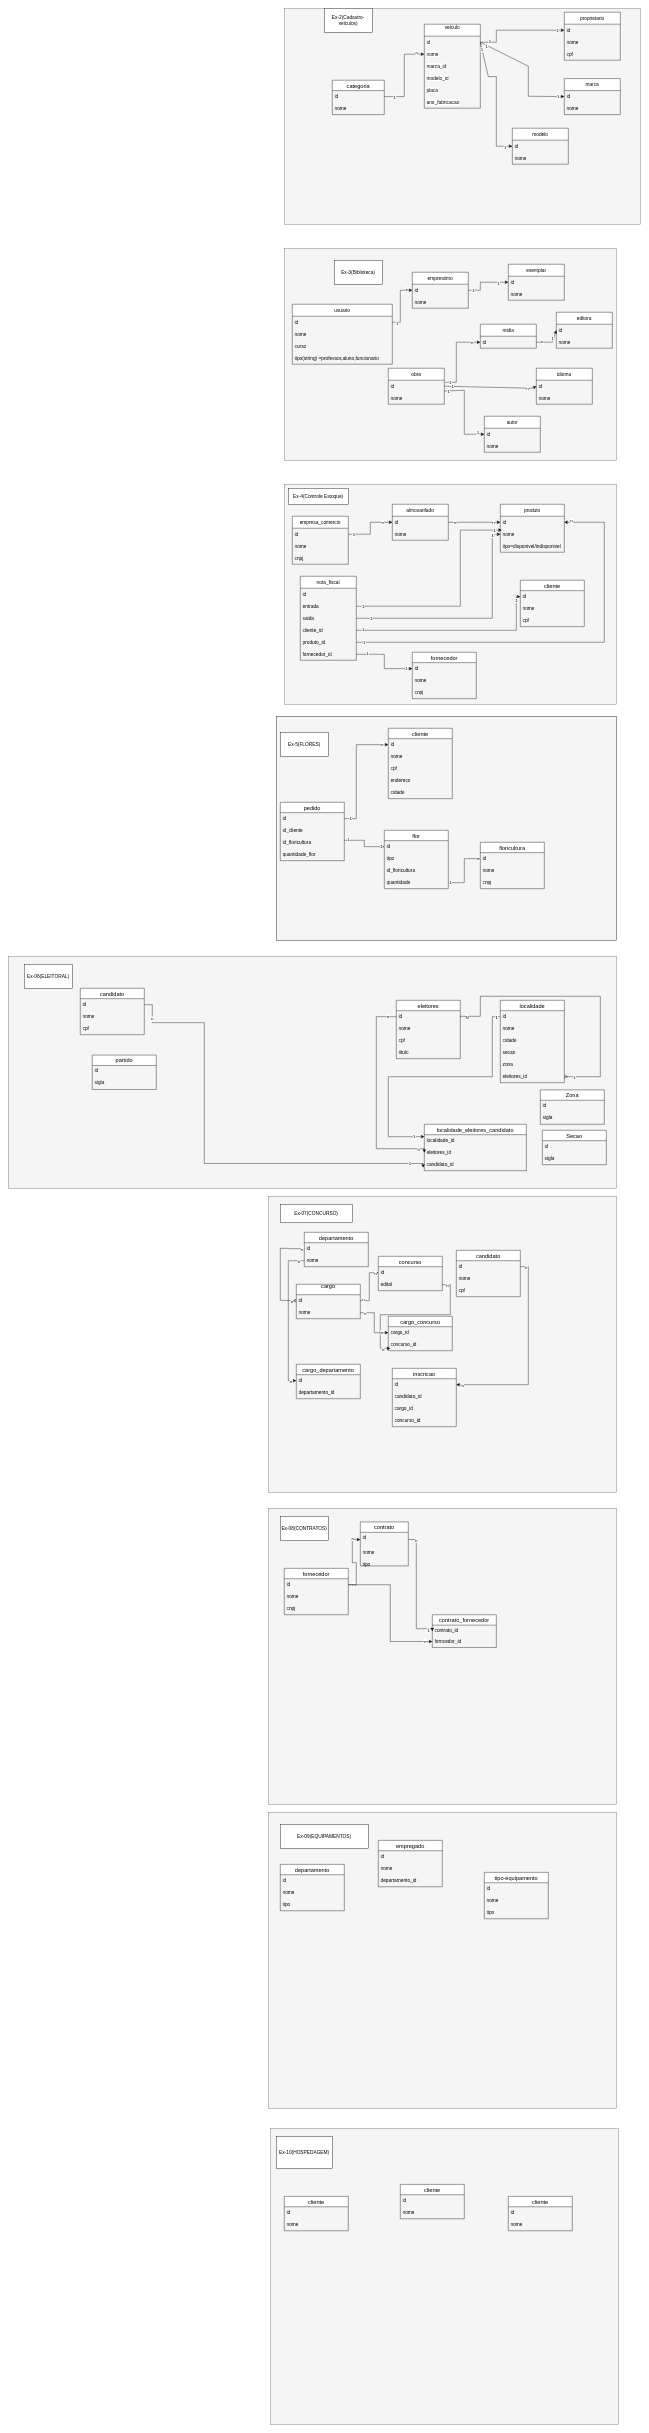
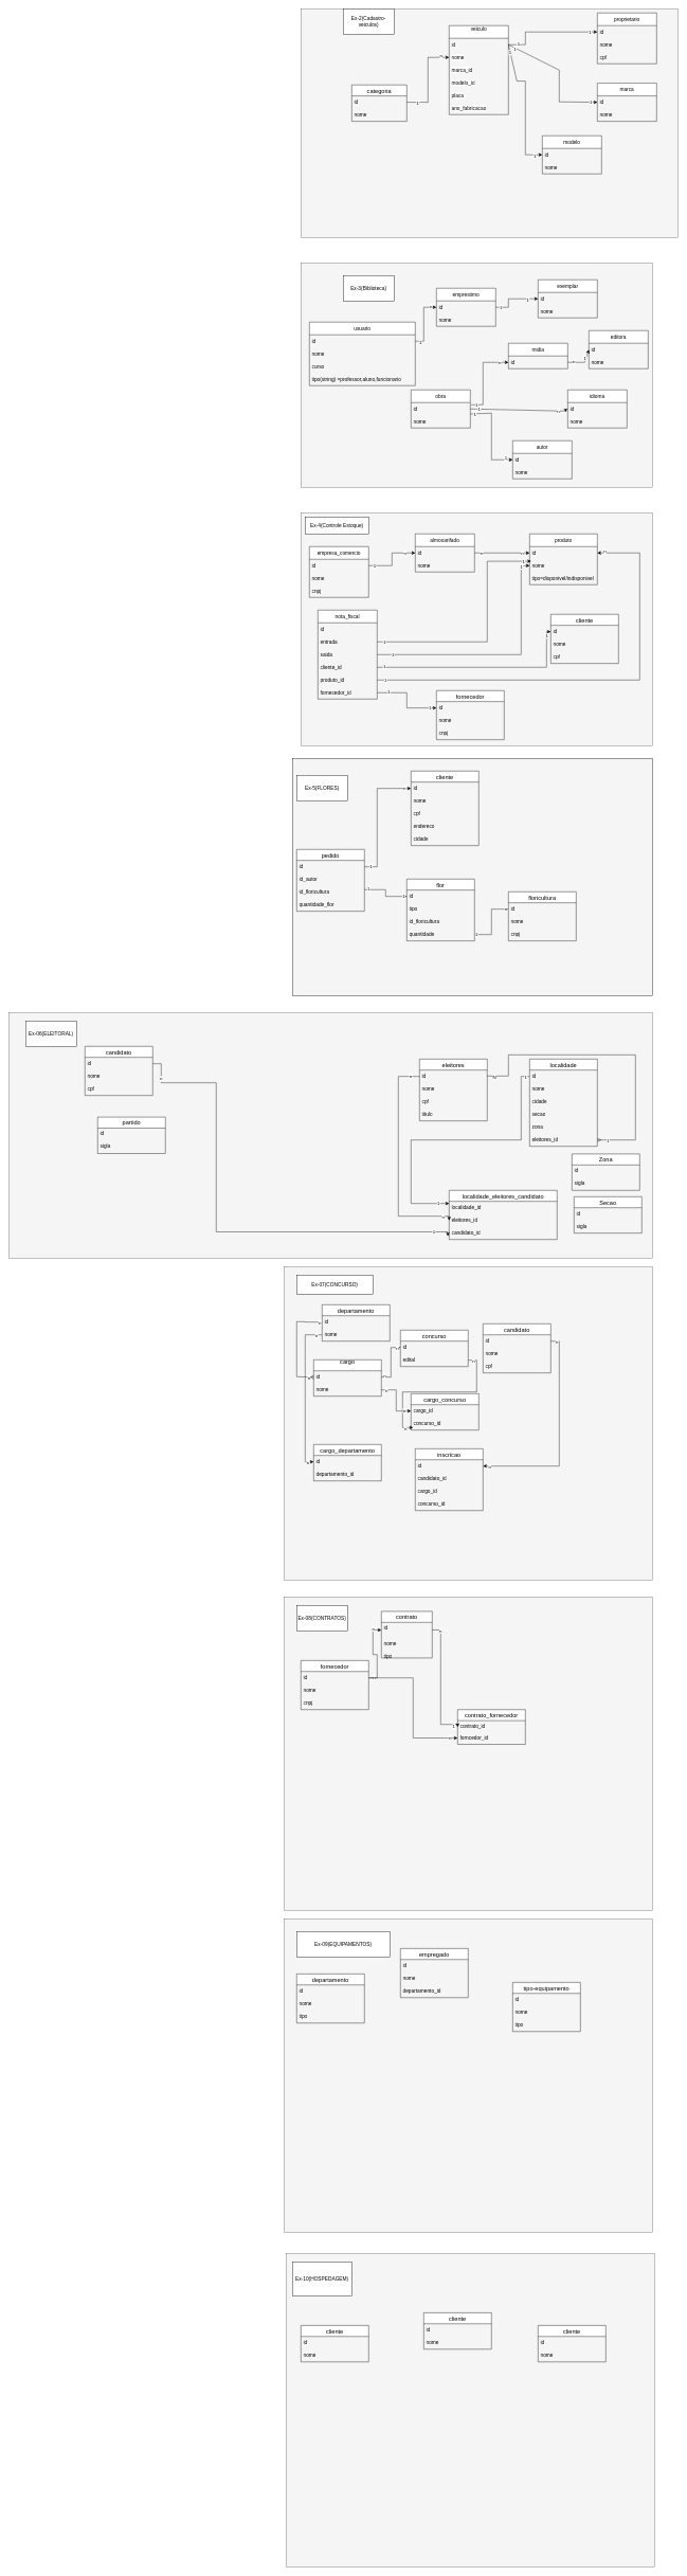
- <mxCell id="38" value="Ex-3(Biblioteca)" style="rounded=0;whiteSpace=wrap;html=1;" parent="1" vertex="1"><mxGeometry x="835" y="650" width="120" height="60" as="geometry" /></mxCell>
+ <mxCell id="38" value="Ex-3(Biblioteca)" style="rounded=0;whiteSpace=wrap;html=1;" parent="1" vertex="1"><mxGeometry x="810" y="650" width="120" height="60" as="geometry" /></mxCell>
- <mxCell id="141" value="id_cliente" style="text;strokeColor=none;fillColor=none;spacingLeft=4;spacingRight=4;overflow=hidden;rotatable=0;points=[[0,0.5],[1,0.5]];portConstraint=eastwest;fontSize=12;whiteSpace=wrap;html=1;" parent="139" vertex="1"><mxGeometry y="56" width="160" height="30" as="geometry" /></mxCell>
+ <mxCell id="141" value="id_autor" style="text;strokeColor=none;fillColor=none;spacingLeft=4;spacingRight=4;overflow=hidden;rotatable=0;points=[[0,0.5],[1,0.5]];portConstraint=eastwest;fontSize=12;whiteSpace=wrap;html=1;" parent="139" vertex="1"><mxGeometry y="56" width="160" height="30" as="geometry" /></mxCell>
